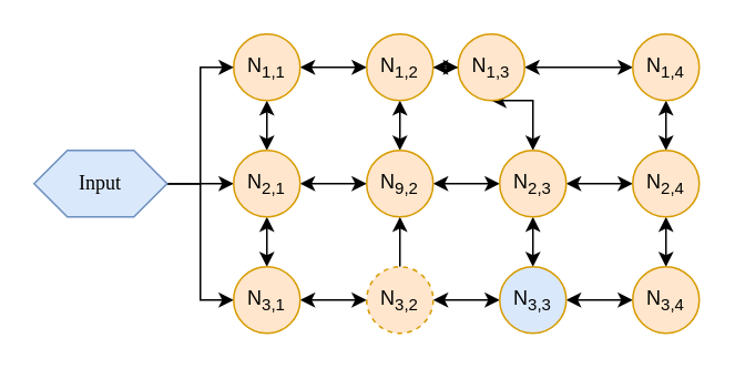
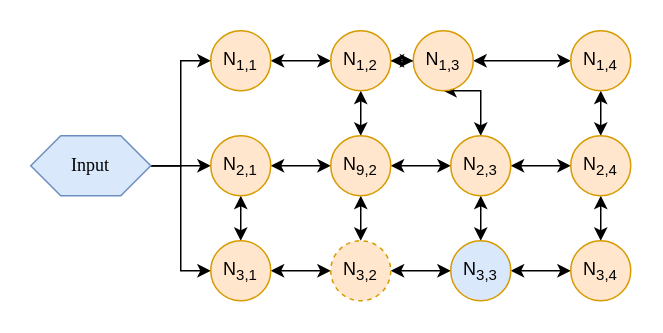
- <mxCell id="3" style="edgeStyle=orthogonalEdgeStyle;rounded=0;orthogonalLoop=1;jettySize=auto;html=1;exitX=0.5;exitY=1;exitDx=0;exitDy=0;startArrow=classic;startFill=1;" edge="1" parent="1" source="4" target="11"><mxGeometry relative="1" as="geometry" /></mxCell>
- <mxCell id="18" style="edgeStyle=orthogonalEdgeStyle;rounded=0;orthogonalLoop=1;jettySize=auto;html=1;exitX=0.5;exitY=1;exitDx=0;exitDy=0;entryX=0.5;entryY=0;entryDx=0;entryDy=0;startArrow=classic;startFill=1;endArrow=none;" edge="1" parent="1" source="19" target="21"><mxGeometry relative="1" as="geometry" /></mxCell>
+ <mxCell id="18" style="edgeStyle=orthogonalEdgeStyle;rounded=0;orthogonalLoop=1;jettySize=auto;html=1;exitX=0.5;exitY=1;exitDx=0;exitDy=0;entryX=0.5;entryY=0;entryDx=0;entryDy=0;startArrow=classic;startFill=1;" edge="1" parent="1" source="19" target="21"><mxGeometry relative="1" as="geometry" /></mxCell>
